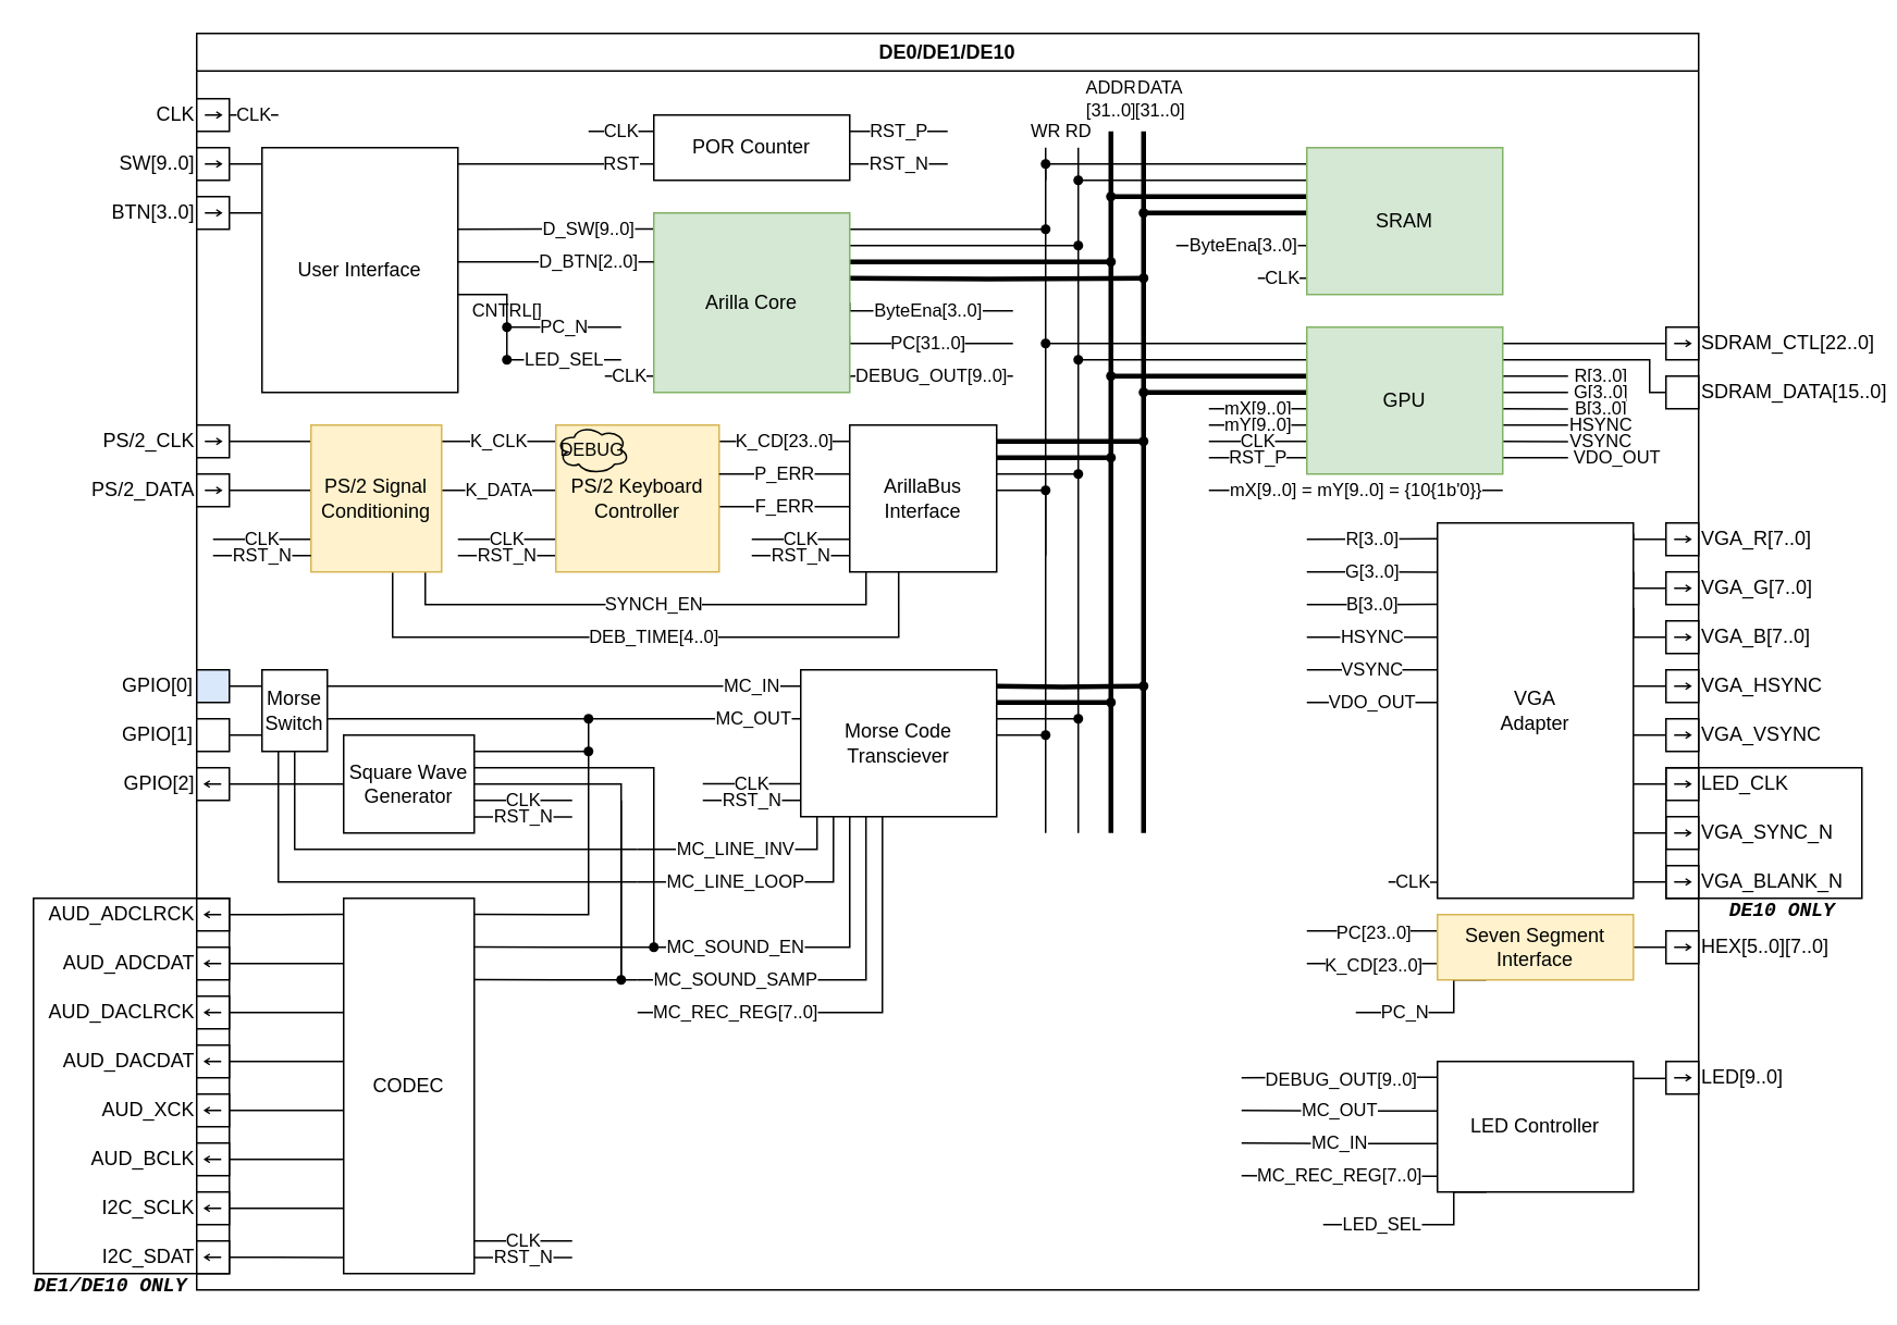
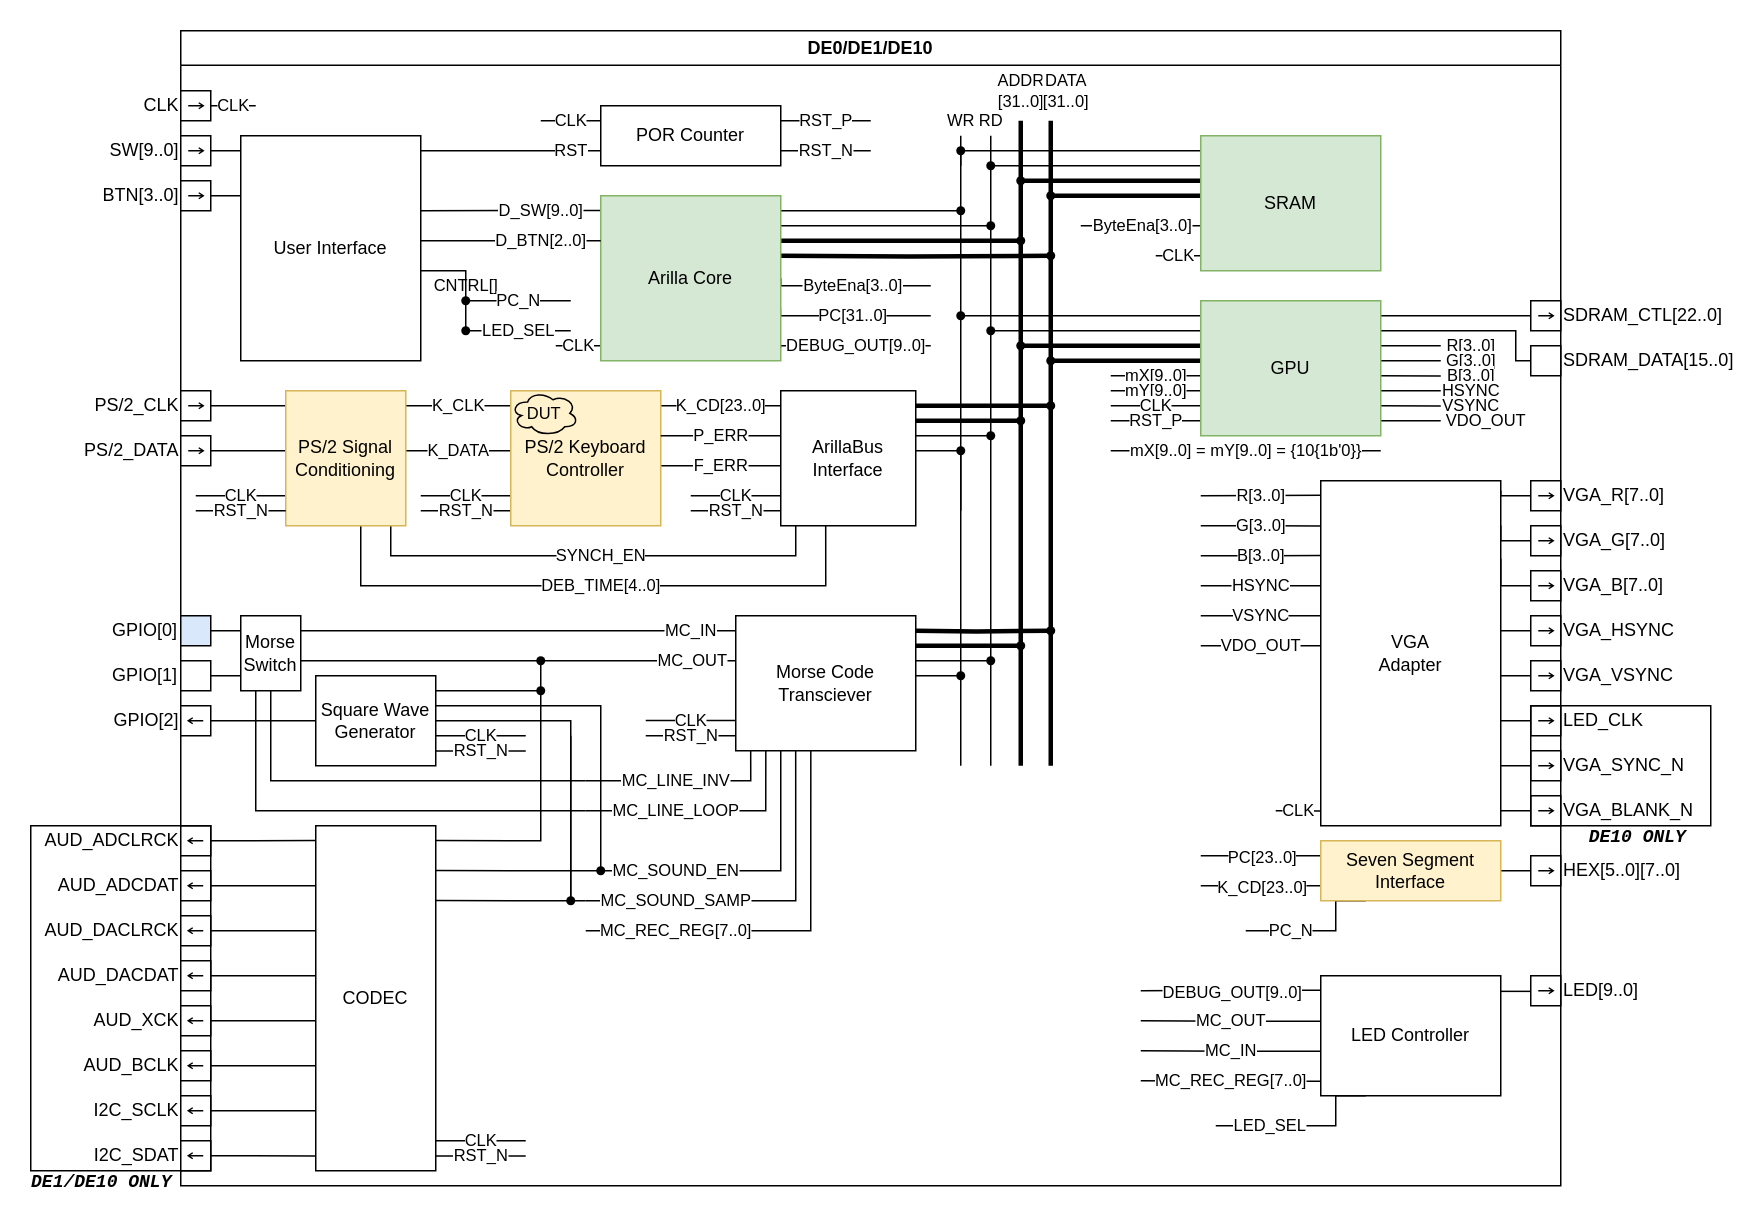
- <mxCell id="207" value="DEBUG" style="ellipse;shape=cloud;whiteSpace=wrap;html=1;fontFamily=Helvetica;fontSize=11;fillColor=none;" parent="3" vertex="1"><mxGeometry x="340" y="260" width="45" height="30" as="geometry" /></mxCell>
+ <mxCell id="207" value="DUT" style="ellipse;shape=cloud;whiteSpace=wrap;html=1;fontFamily=Helvetica;fontSize=11;fillColor=none;" parent="3" vertex="1"><mxGeometry x="340" y="260" width="45" height="30" as="geometry" /></mxCell>
